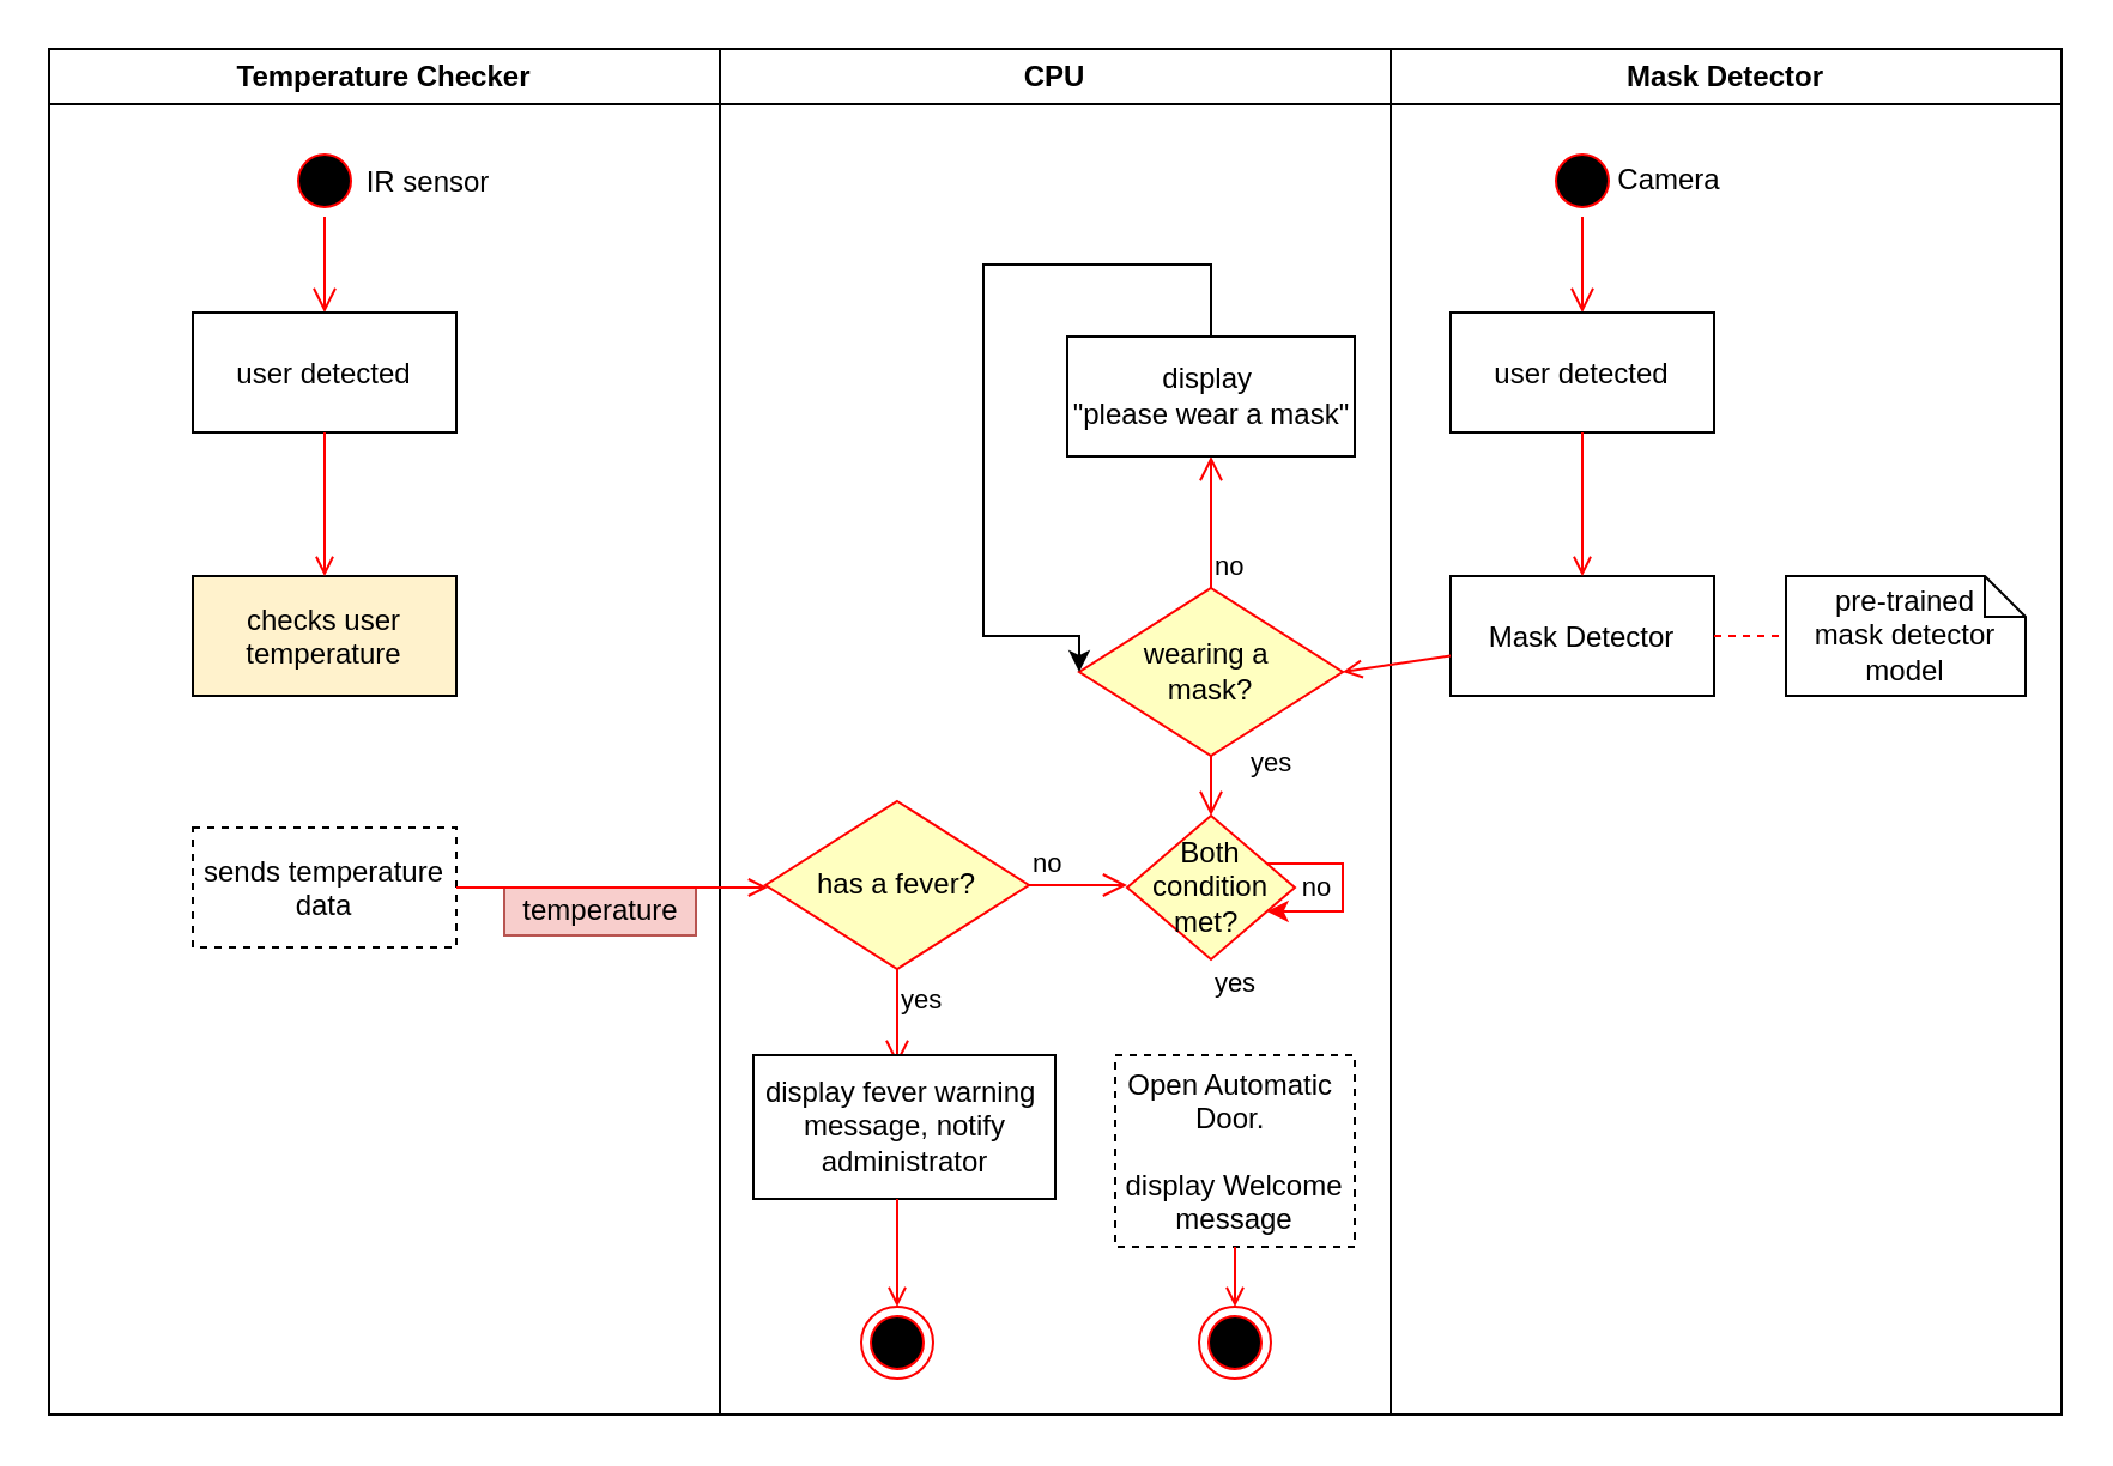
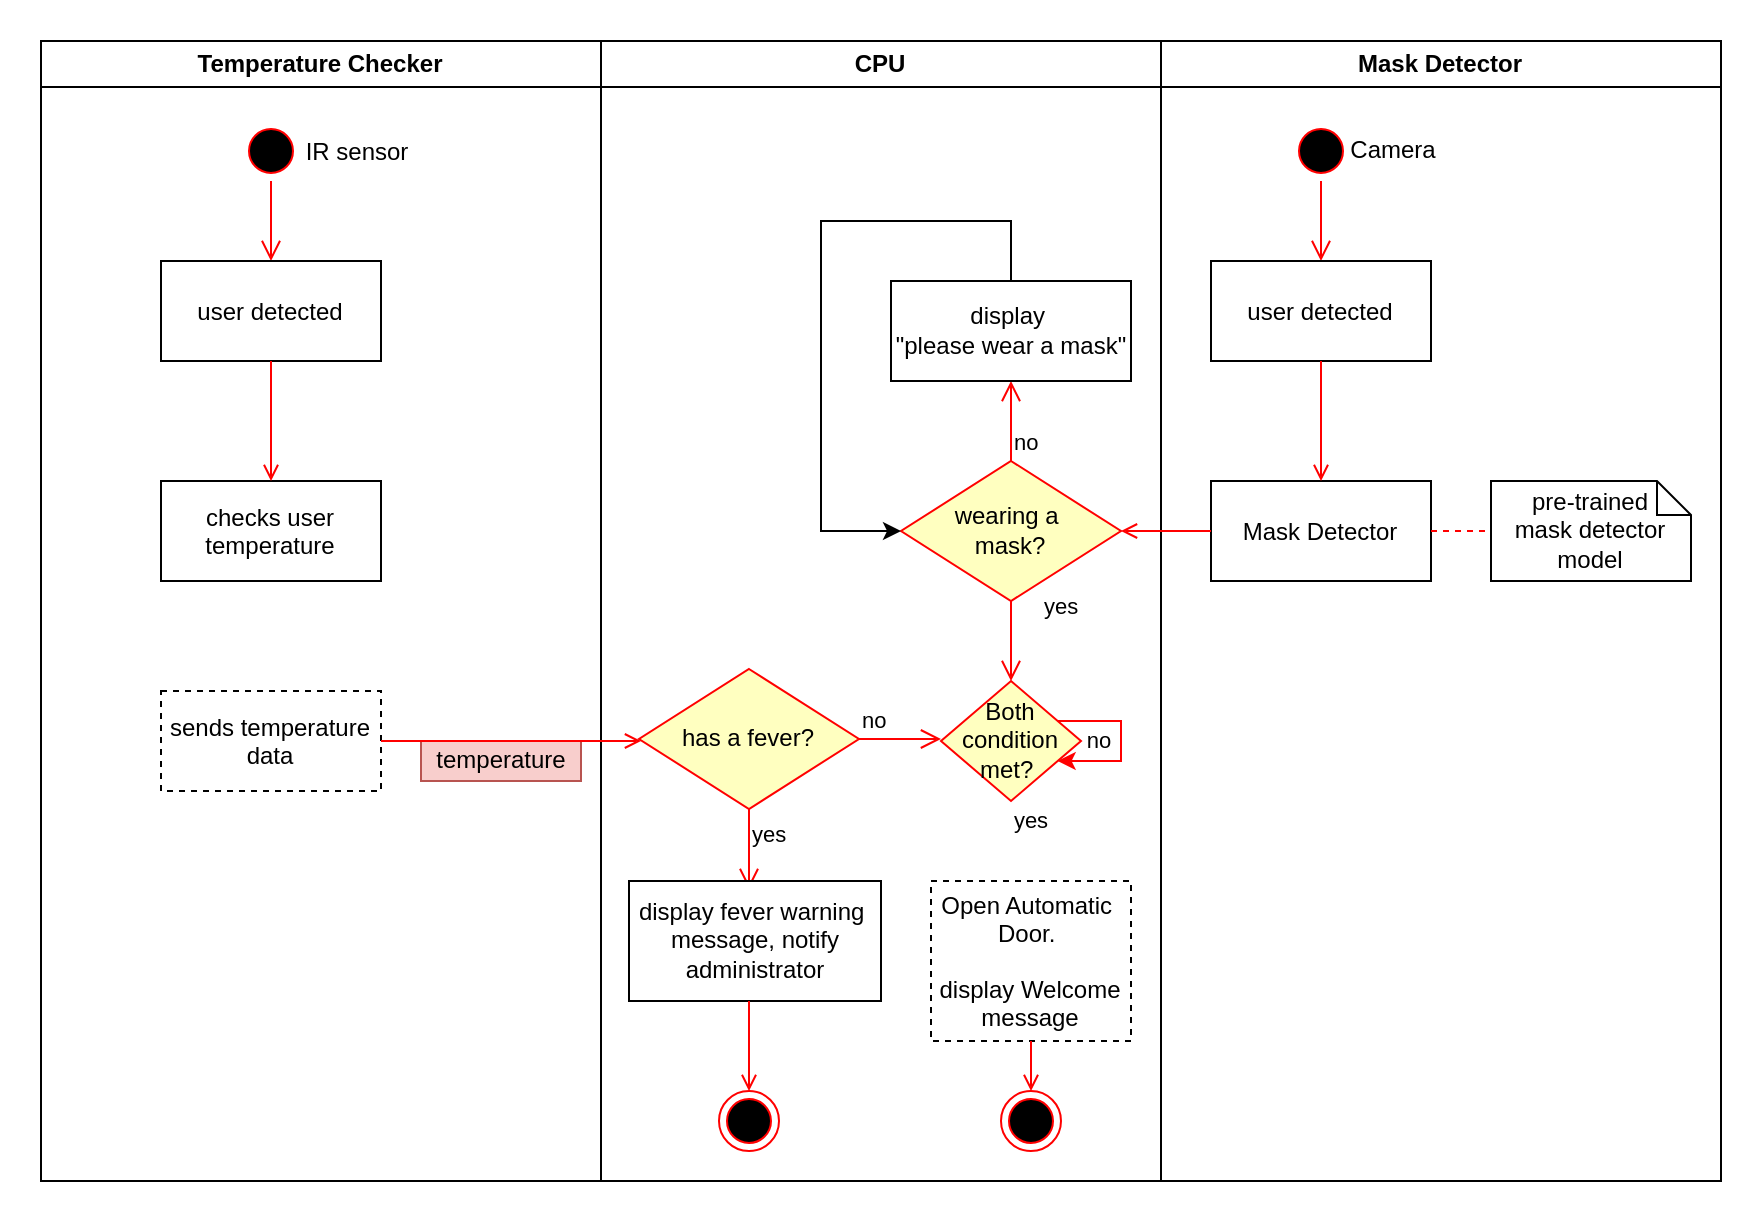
- <mxCell id="6" value="checks user &#10;temperature" style="fillColor=#fff2cc;" parent="2" vertex="1"><mxGeometry x="60" y="220" width="110" height="50" as="geometry" /></mxCell>
+ <mxCell id="6" value="checks user &#10;temperature" style="" parent="2" vertex="1"><mxGeometry x="60" y="220" width="110" height="50" as="geometry" /></mxCell>
- <mxCell id="12" value="wearing a&amp;nbsp;&lt;br&gt;mask?" style="rhombus;whiteSpace=wrap;html=1;fillColor=#ffffc0;strokeColor=#ff0000;" parent="11" vertex="1"><mxGeometry x="150" y="225" width="110" height="70" as="geometry" /></mxCell>
+ <mxCell id="12" value="wearing a&amp;nbsp;&lt;br&gt;mask?" style="rhombus;whiteSpace=wrap;html=1;fillColor=#ffffc0;strokeColor=#ff0000;" parent="11" vertex="1"><mxGeometry x="150" y="210" width="110" height="70" as="geometry" /></mxCell>
